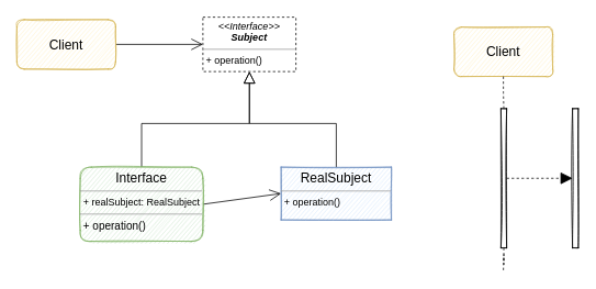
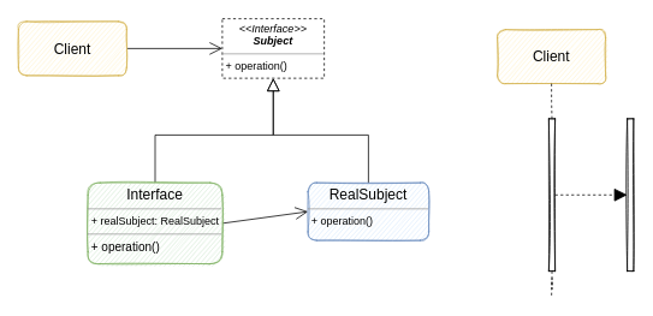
- <mxCell id="8" value="&lt;p style=&quot;margin: 0px ; margin-top: 4px ; text-align: center&quot;&gt;&lt;span style=&quot;font-size: 16px&quot;&gt;RealSubject&lt;/span&gt;&lt;br&gt;&lt;/p&gt;&lt;hr size=&quot;1&quot;&gt;&lt;p style=&quot;margin: 0px ; margin-left: 4px&quot;&gt;&lt;/p&gt;&lt;p style=&quot;margin: 0px ; margin-left: 4px&quot;&gt;+ operation()&lt;/p&gt;" style="verticalAlign=top;align=left;overflow=fill;fontSize=12;fontFamily=Helvetica;html=1;sketch=1;fillColor=#dae8fc;strokeColor=#6c8ebf;rounded=0;" vertex="1" parent="1"><mxGeometry x="341" y="202" width="134" height="64" as="geometry" /></mxCell>
+ <mxCell id="8" value="&lt;p style=&quot;margin: 0px ; margin-top: 4px ; text-align: center&quot;&gt;&lt;span style=&quot;font-size: 16px&quot;&gt;RealSubject&lt;/span&gt;&lt;br&gt;&lt;/p&gt;&lt;hr size=&quot;1&quot;&gt;&lt;p style=&quot;margin: 0px ; margin-left: 4px&quot;&gt;&lt;/p&gt;&lt;p style=&quot;margin: 0px ; margin-left: 4px&quot;&gt;+ operation()&lt;/p&gt;" style="verticalAlign=top;align=left;overflow=fill;fontSize=12;fontFamily=Helvetica;html=1;rounded=1;sketch=1;fillColor=#dae8fc;strokeColor=#6c8ebf;" vertex="1" parent="1"><mxGeometry x="341" y="202" width="134" height="64" as="geometry" /></mxCell>
